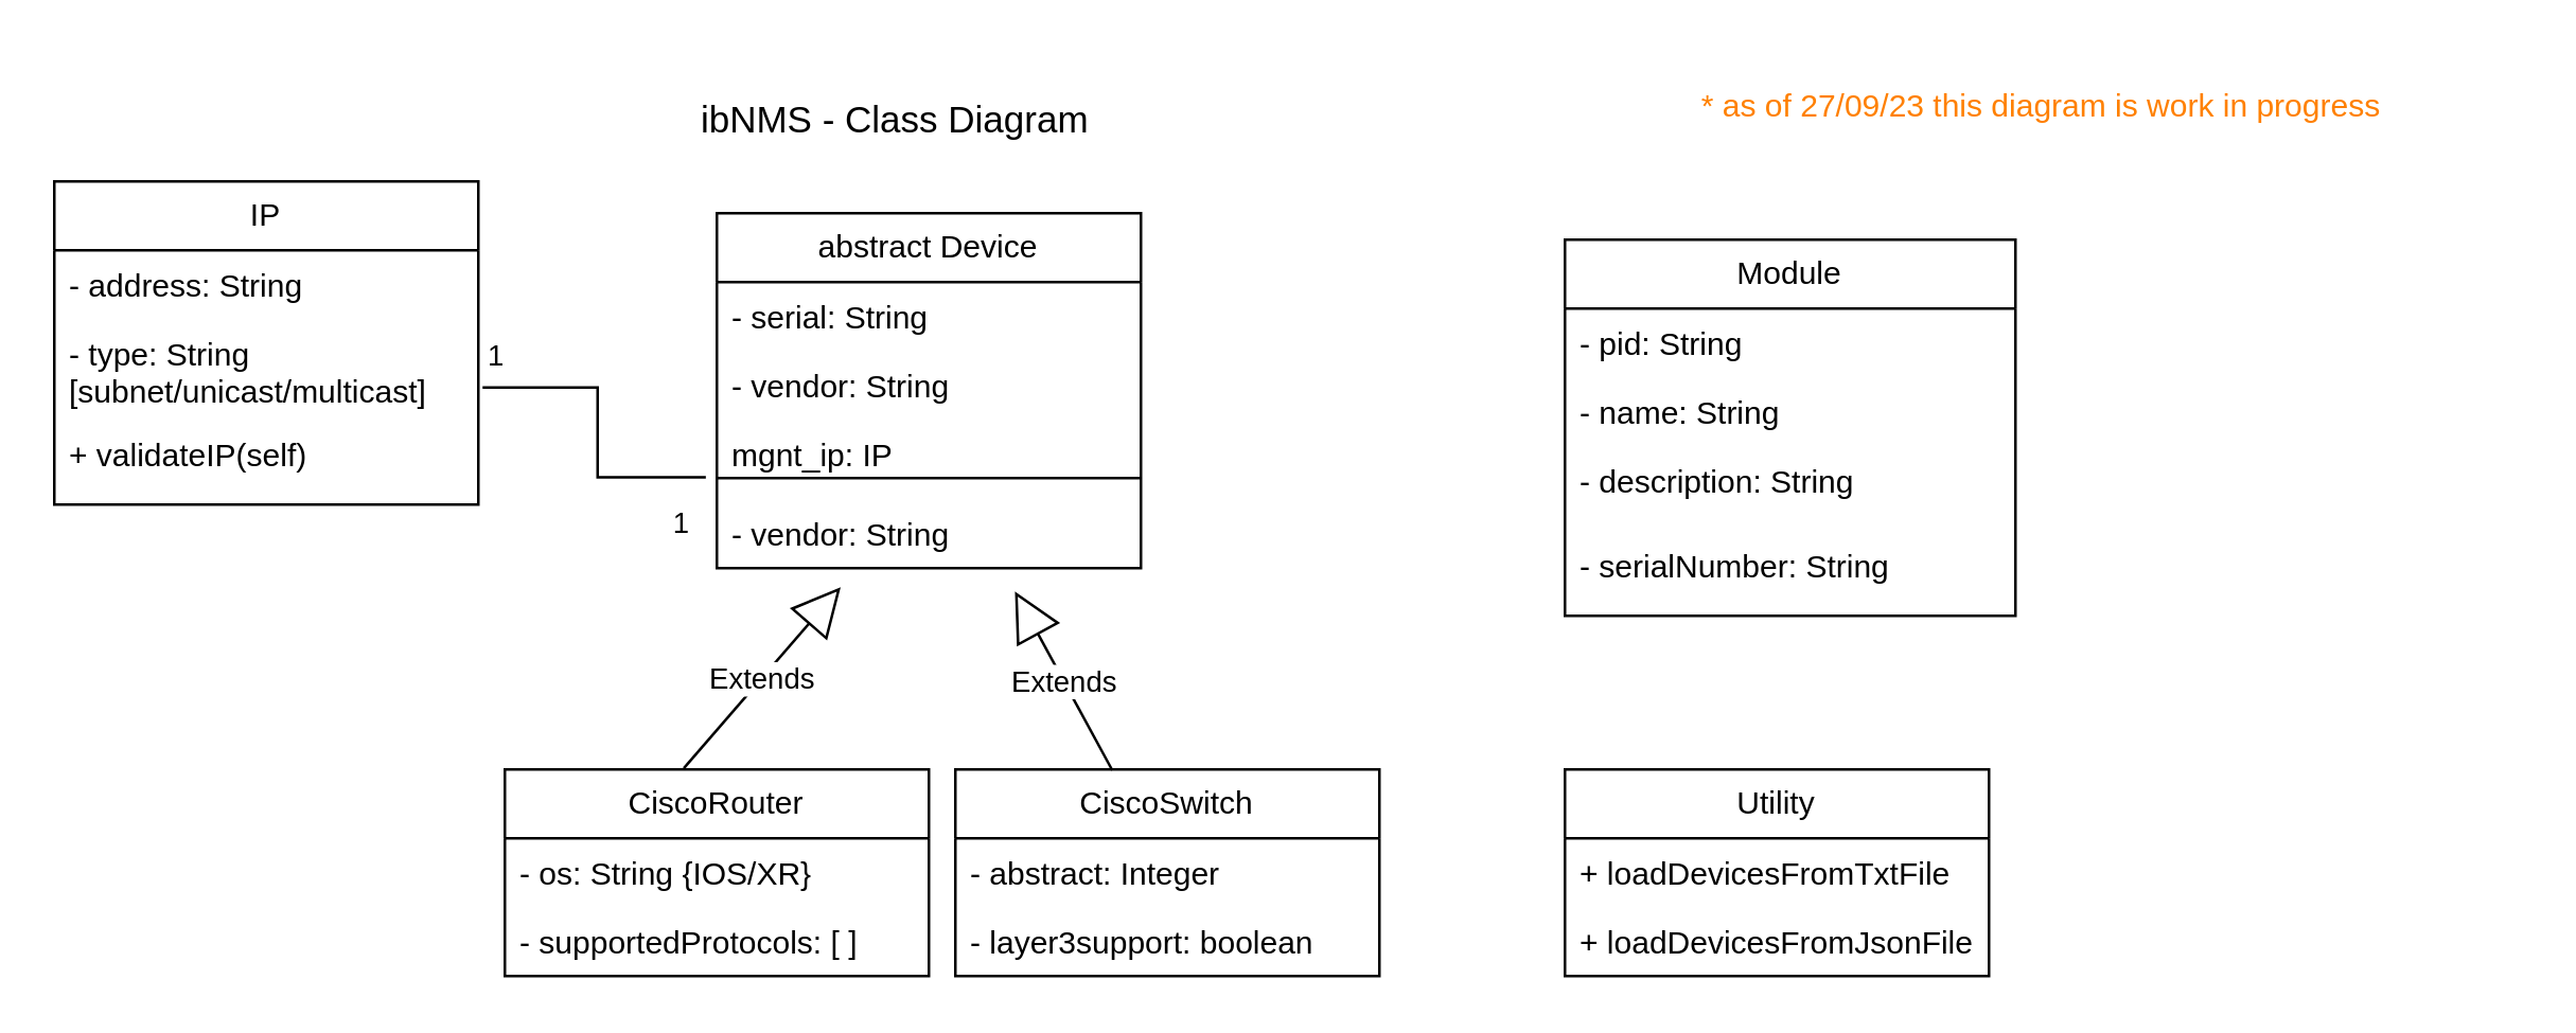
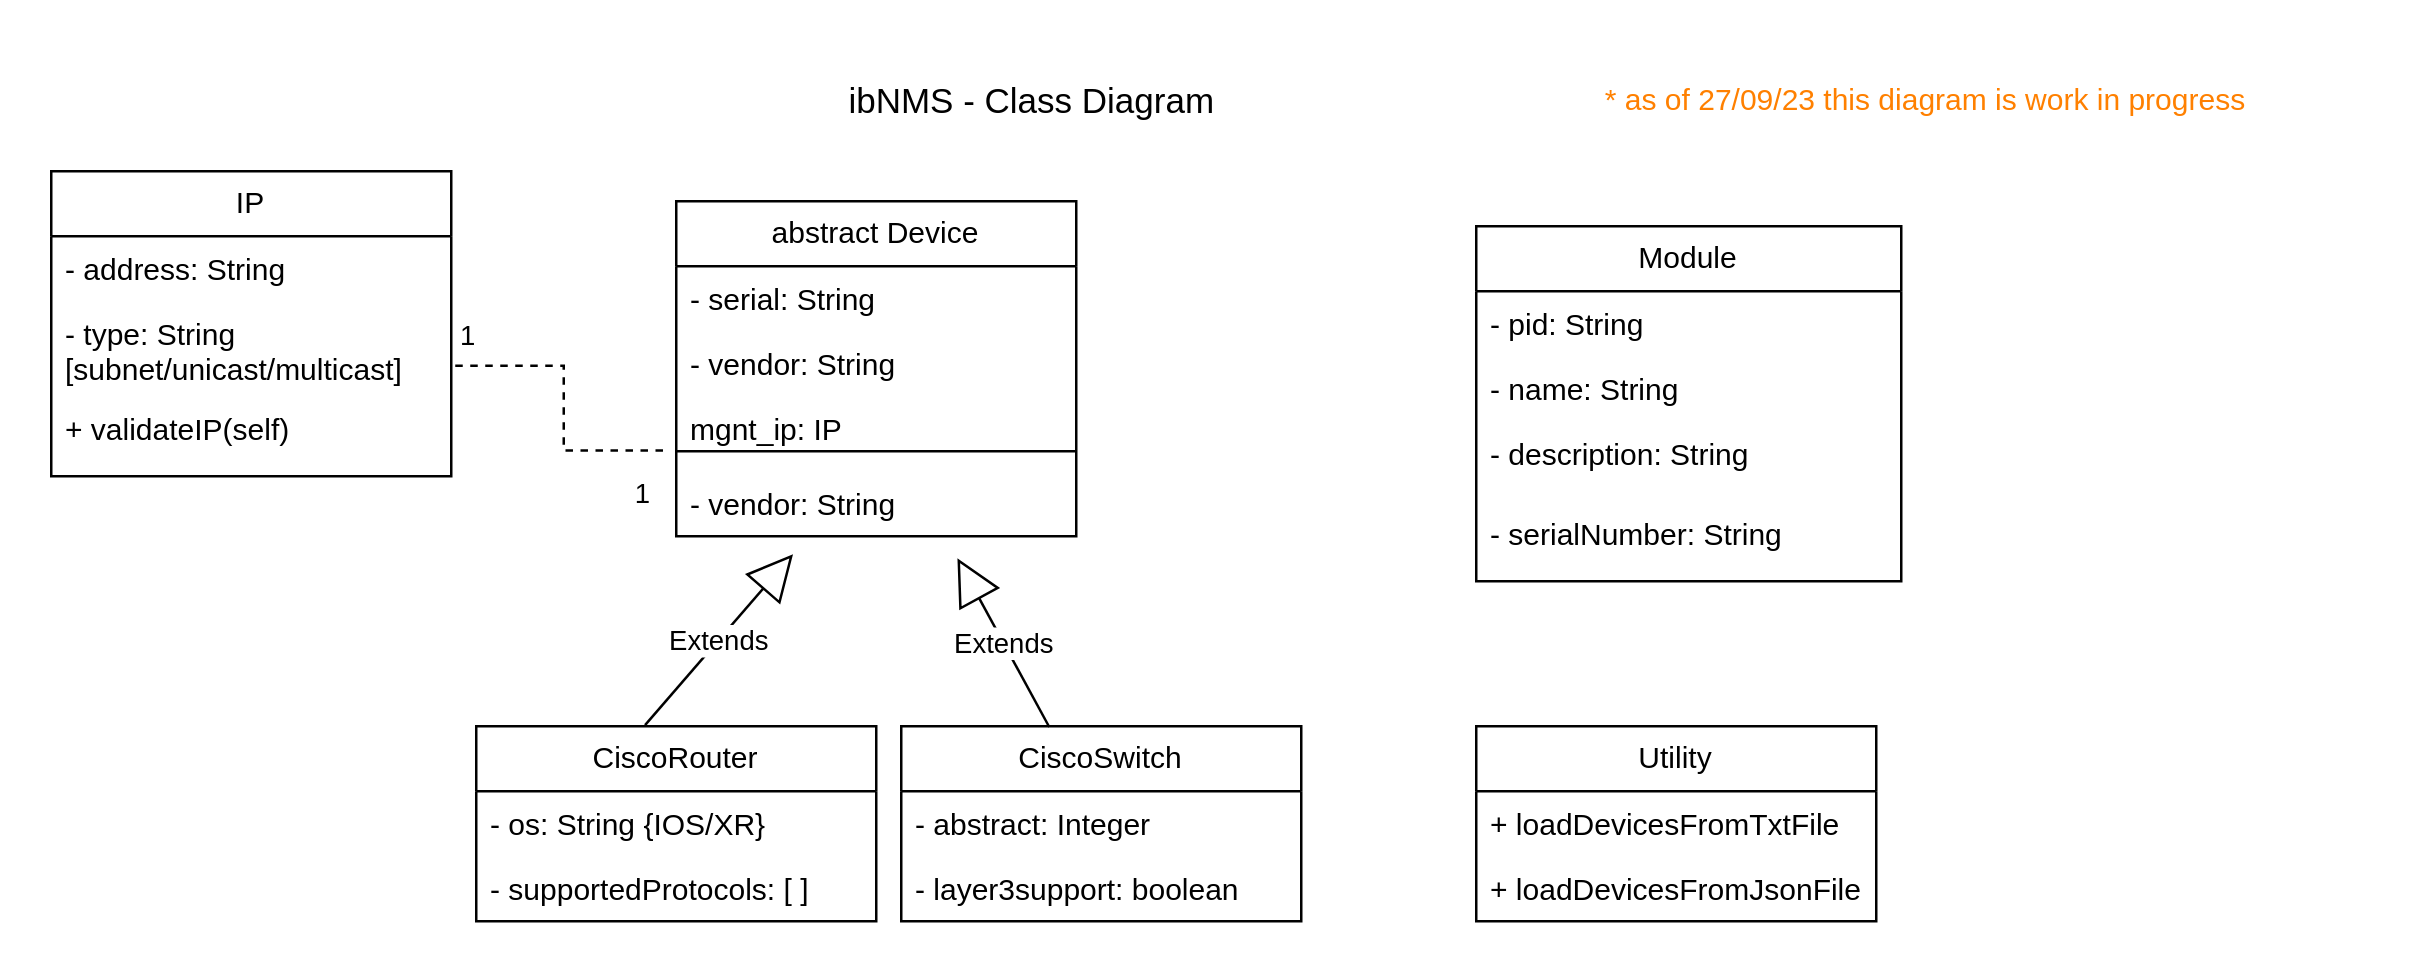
- <mxCell id="27" value="ibNMS - Class Diagram" style="text;strokeColor=none;align=center;fillColor=none;html=1;verticalAlign=middle;whiteSpace=wrap;rounded=0;fontSize=14;" parent="1" vertex="1"><mxGeometry x="215" y="25" width="245" height="40" as="geometry" /></mxCell>
+ <mxCell id="27" value="ibNMS - Class Diagram" style="text;strokeColor=none;align=center;fillColor=none;html=1;verticalAlign=middle;whiteSpace=wrap;rounded=0;fontSize=14;" parent="1" vertex="1"><mxGeometry x="290" y="20" width="245" height="40" as="geometry" /></mxCell>
- <mxCell id="17" value="1" style="endArrow=none;html=1;endSize=12;startArrow=none;startSize=14;startFill=0;edgeStyle=orthogonalEdgeStyle;align=left;verticalAlign=bottom;rounded=0;exitX=1.01;exitY=0.68;exitDx=0;exitDy=0;exitPerimeter=0;entryX=-0.026;entryY=0.724;entryDx=0;entryDy=0;entryPerimeter=0;endFill=0;" parent="1" source="15" target="6" edge="1"><mxGeometry x="-1" y="3" relative="1" as="geometry"><mxPoint x="160" y="300" as="sourcePoint" /><mxPoint x="320" y="300" as="targetPoint" /></mxGeometry></mxCell>
+ <mxCell id="17" value="1" style="endArrow=none;html=1;endSize=12;startArrow=none;startSize=14;startFill=0;edgeStyle=orthogonalEdgeStyle;align=left;verticalAlign=bottom;rounded=0;exitX=1.01;exitY=0.68;exitDx=0;exitDy=0;exitPerimeter=0;entryX=-0.026;entryY=0.724;entryDx=0;entryDy=0;entryPerimeter=0;endFill=0;dashed=1;" parent="1" source="15" target="6" edge="1"><mxGeometry x="-1" y="3" relative="1" as="geometry"><mxPoint x="160" y="300" as="sourcePoint" /><mxPoint x="320" y="300" as="targetPoint" /></mxGeometry></mxCell>
